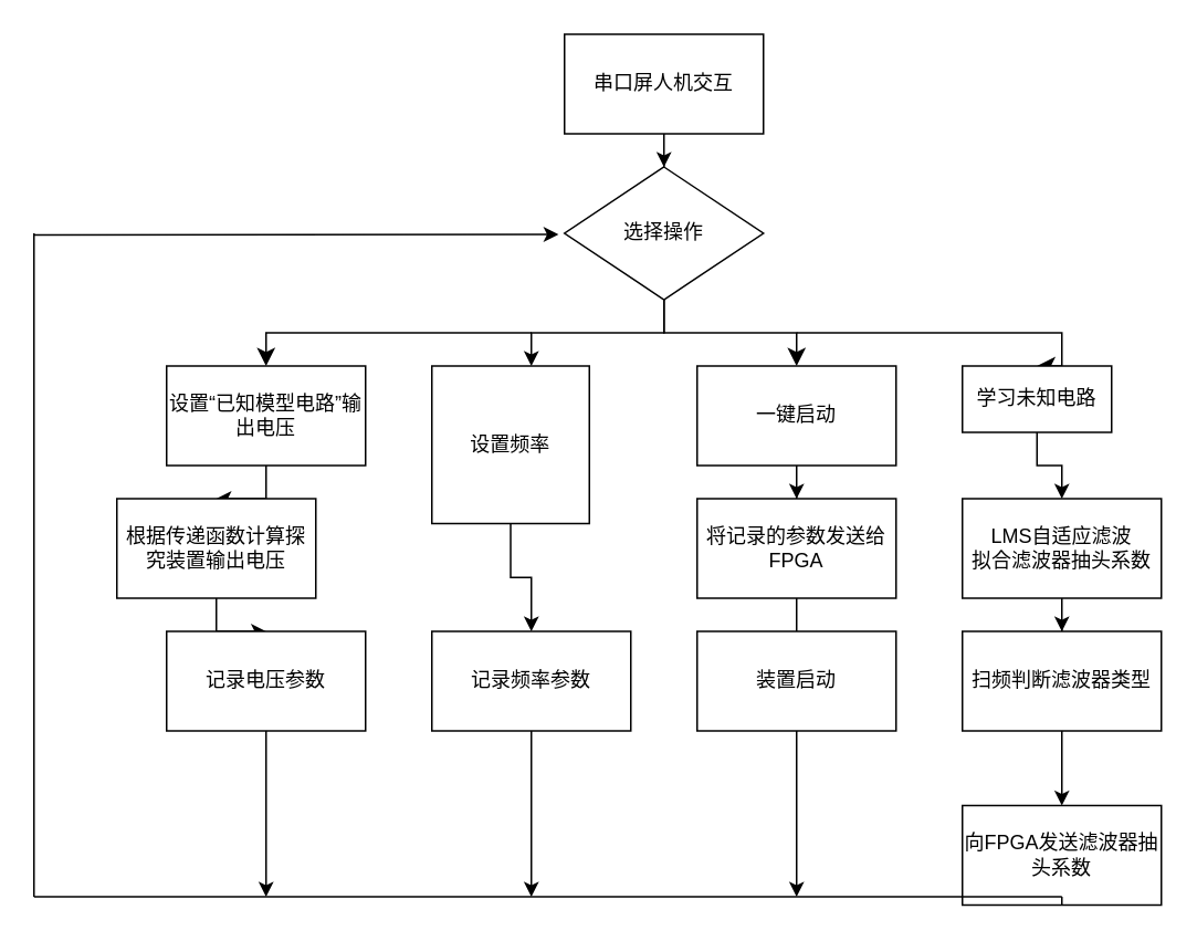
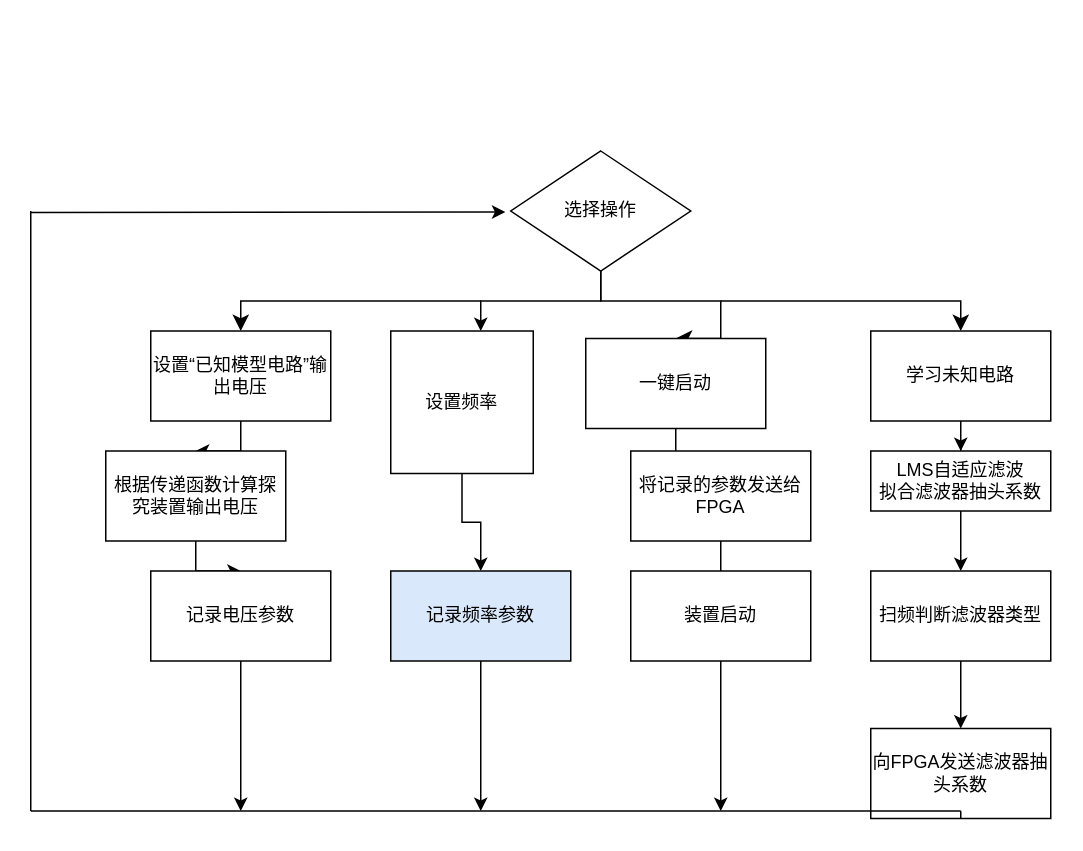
- <mxCell id="3" value="串口屏人机交互" style="whiteSpace=wrap;html=1;rounded=0;" parent="1" vertex="1"><mxGeometry x="340" y="20" width="120" height="60" as="geometry" /></mxCell>
- <mxCell id="2" value="" style="edgeStyle=orthogonalEdgeStyle;rounded=0;orthogonalLoop=1;jettySize=auto;html=1;" parent="1" source="3" target="5" edge="1"><mxGeometry relative="1" as="geometry" /></mxCell>
- <mxCell id="16" value="学习未知电路" style="whiteSpace=wrap;html=1;rounded=0;" parent="1" vertex="1"><mxGeometry x="580" y="220" width="90" height="40" as="geometry" /></mxCell>
+ <mxCell id="16" value="学习未知电路" style="whiteSpace=wrap;html=1;rounded=0;" parent="1" vertex="1"><mxGeometry x="580" y="220" width="120" height="60" as="geometry" /></mxCell>
- <mxCell id="10" value="一键启动" style="whiteSpace=wrap;html=1;rounded=0;" parent="1" vertex="1"><mxGeometry x="420" y="220" width="120" height="60" as="geometry" /></mxCell>
+ <mxCell id="10" value="一键启动" style="whiteSpace=wrap;html=1;rounded=0;" parent="1" vertex="1"><mxGeometry x="390" y="225" width="120" height="60" as="geometry" /></mxCell>
- <mxCell id="25" value="LMS自适应滤波&lt;div&gt;拟合滤波器抽头系数&lt;/div&gt;" style="whiteSpace=wrap;html=1;rounded=0;" parent="1" vertex="1"><mxGeometry x="580" y="300" width="120" height="60" as="geometry" /></mxCell>
+ <mxCell id="25" value="LMS自适应滤波&lt;div&gt;拟合滤波器抽头系数&lt;/div&gt;" style="whiteSpace=wrap;html=1;rounded=0;" parent="1" vertex="1"><mxGeometry x="580" y="300" width="120" height="40" as="geometry" /></mxCell>
- <mxCell id="20" value="记录频率参数" style="whiteSpace=wrap;html=1;rounded=0;" parent="1" vertex="1"><mxGeometry x="260" y="380" width="120" height="60" as="geometry" /></mxCell>
+ <mxCell id="20" value="记录频率参数" style="whiteSpace=wrap;html=1;rounded=0;fillColor=#dae8fc;" parent="1" vertex="1"><mxGeometry x="260" y="380" width="120" height="60" as="geometry" /></mxCell>
